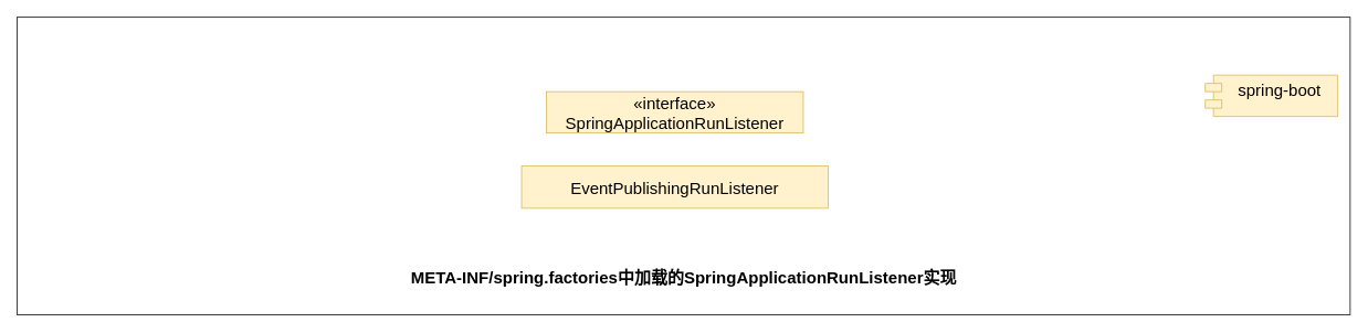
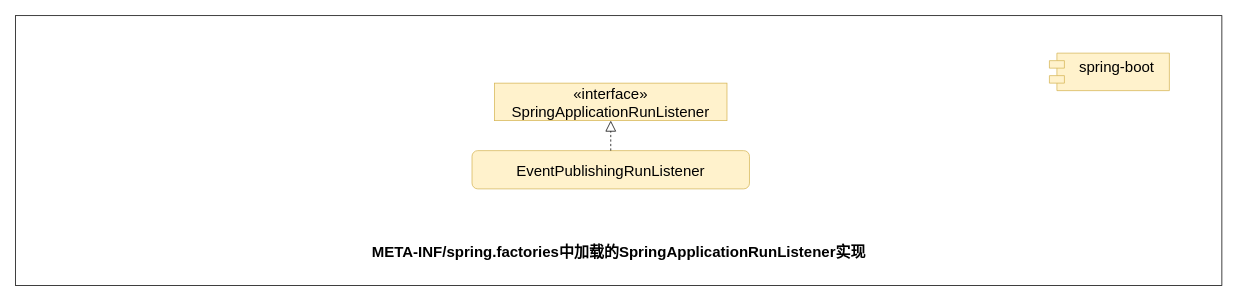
- <mxCell id="4" value="spring-boot&lt;div&gt;&lt;div&gt;&lt;br&gt;&lt;/div&gt;&lt;/div&gt;" style="shape=module;align=left;spacingLeft=20;align=center;verticalAlign=top;whiteSpace=wrap;html=1;fontSize=20;fillColor=#fff2cc;strokeColor=#d6b656;" parent="1" vertex="1"><mxGeometry x="1454" y="90" width="160" height="50" as="geometry" /></mxCell>
+ <mxCell id="4" value="spring-boot&lt;div&gt;&lt;div&gt;&lt;br&gt;&lt;/div&gt;&lt;/div&gt;" style="shape=module;align=left;spacingLeft=20;align=center;verticalAlign=top;whiteSpace=wrap;html=1;fontSize=20;fillColor=#fff2cc;strokeColor=#d6b656;" parent="1" vertex="1"><mxGeometry x="1399" y="70" width="160" height="50" as="geometry" /></mxCell>
+ <mxCell id="6" value="" style="endArrow=block;dashed=1;endFill=0;endSize=12;html=1;rounded=0;exitX=0.5;exitY=0;exitDx=0;exitDy=0;entryX=0.5;entryY=1;entryDx=0;entryDy=0;" parent="1" source="5" target="3" edge="1"><mxGeometry width="160" relative="1" as="geometry"><mxPoint x="1260" y="250" as="sourcePoint" /><mxPoint x="1420" y="250" as="targetPoint" /></mxGeometry></mxCell>
- <mxCell id="5" value="&lt;div&gt;EventPublishingRunListener&lt;/div&gt;" style="html=1;whiteSpace=wrap;fontSize=20;verticalAlign=middle;align=center;fillColor=#fff2cc;strokeColor=#d6b656;" parent="1" vertex="1"><mxGeometry x="629" y="200" width="370" height="51" as="geometry" /></mxCell>
+ <mxCell id="5" value="&lt;div&gt;EventPublishingRunListener&lt;/div&gt;" style="html=1;whiteSpace=wrap;fontSize=20;verticalAlign=middle;align=center;fillColor=#fff2cc;strokeColor=#d6b656;rounded=1;" parent="1" vertex="1"><mxGeometry x="629" y="200" width="370" height="51" as="geometry" /></mxCell>
